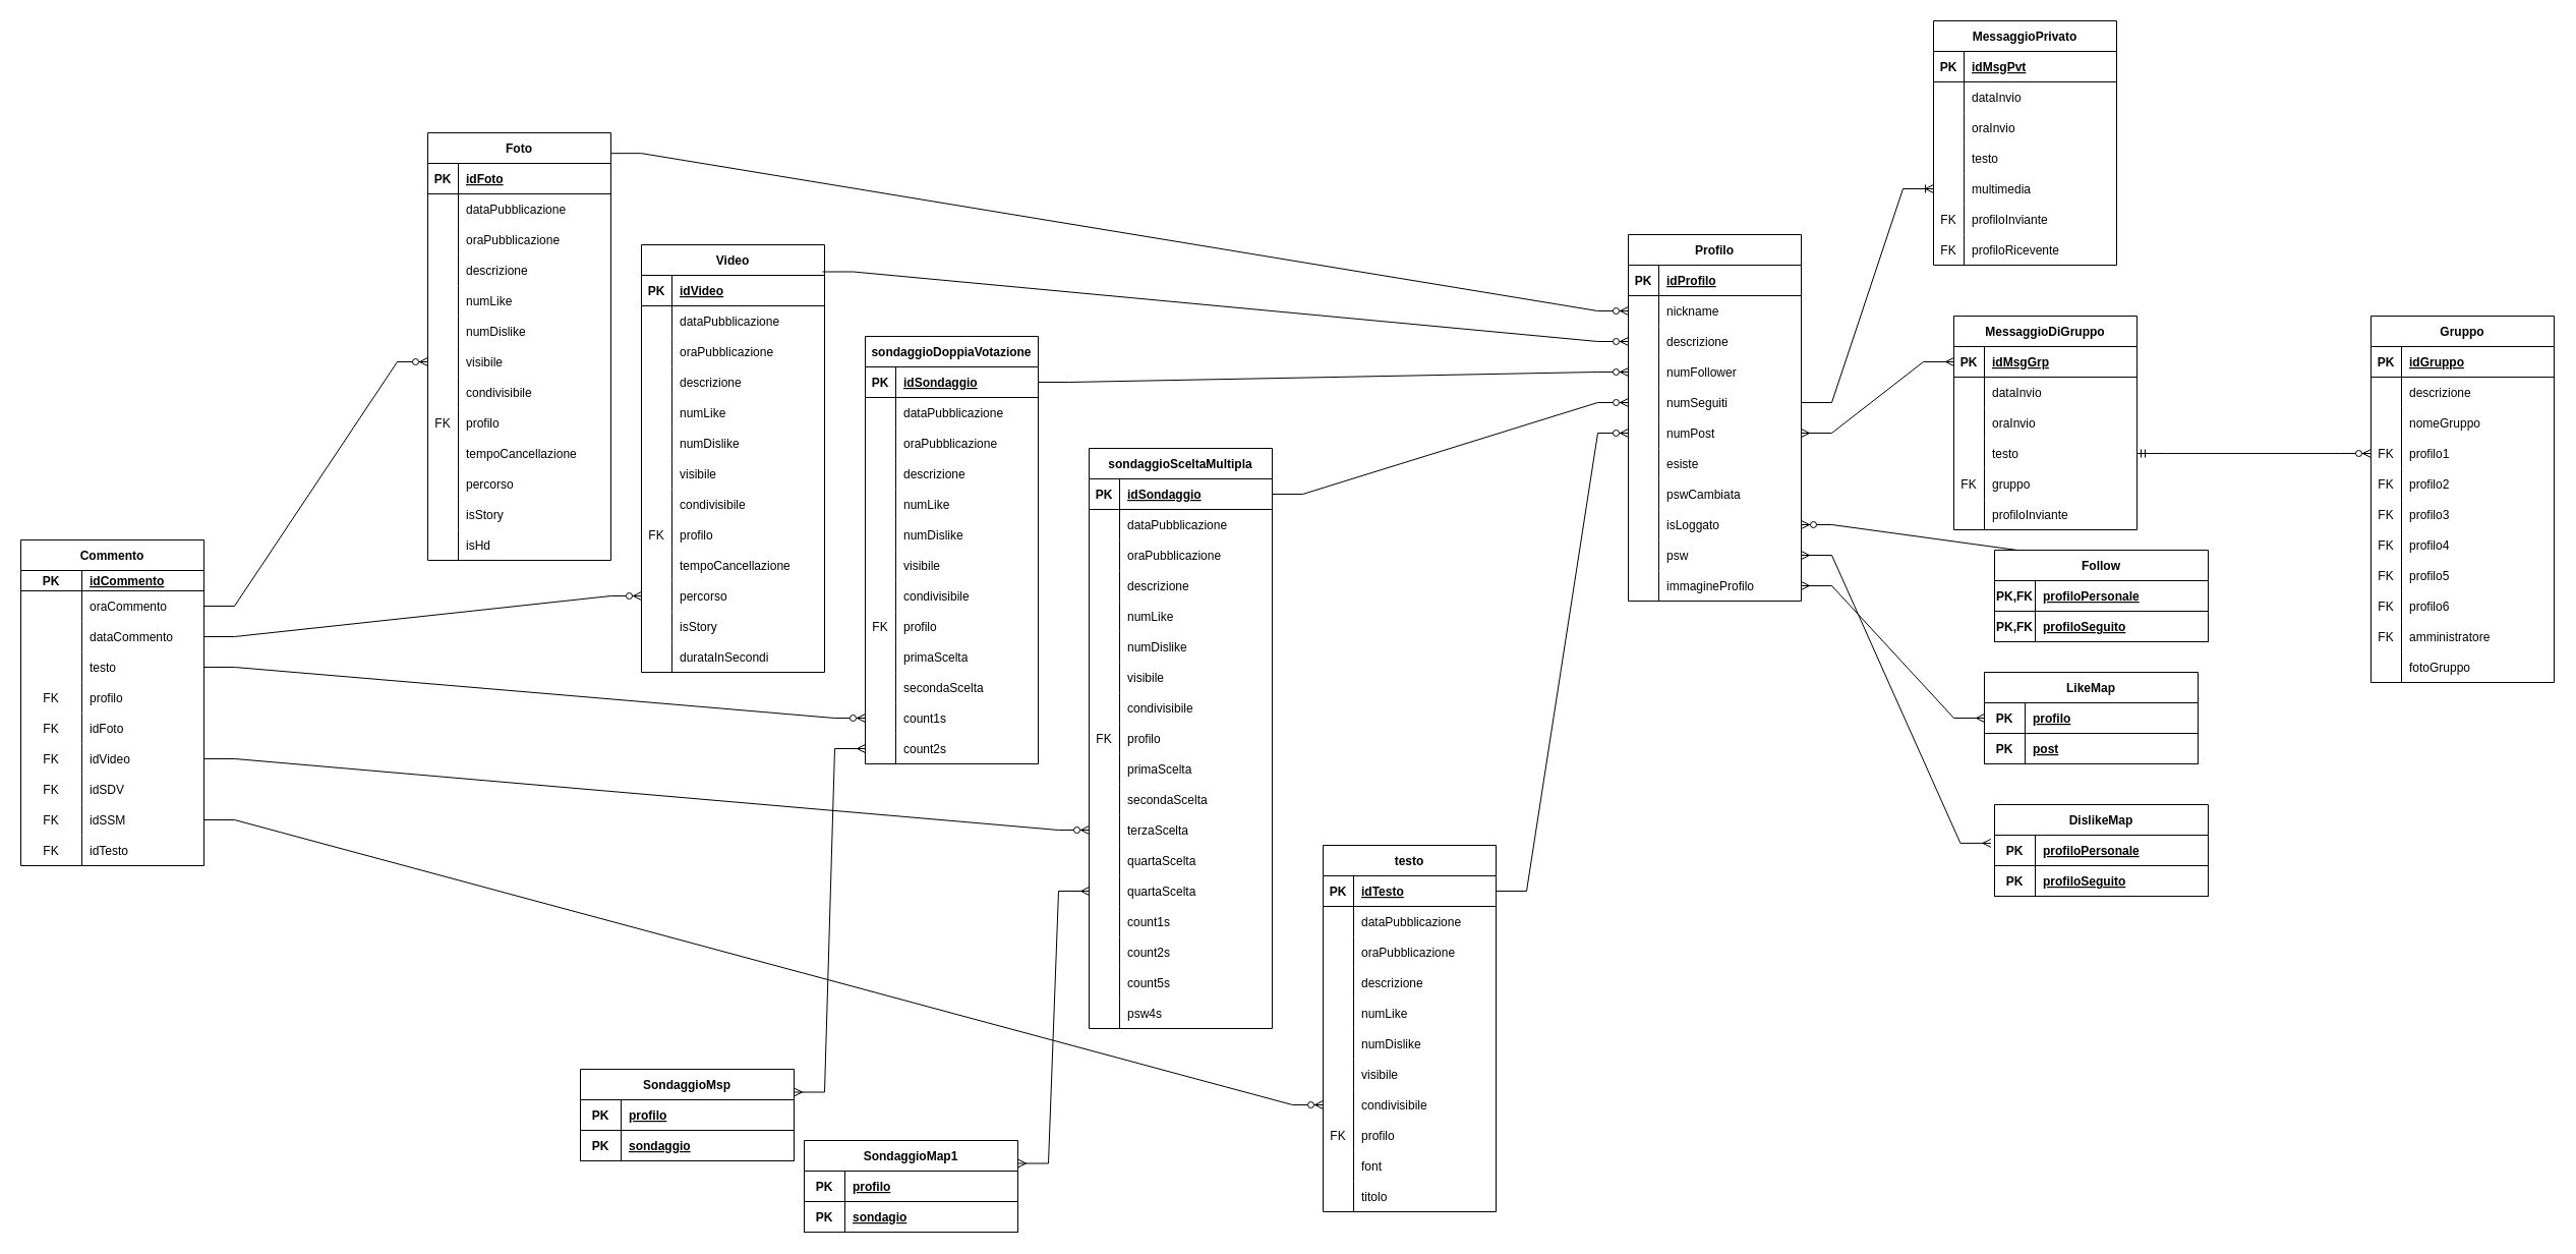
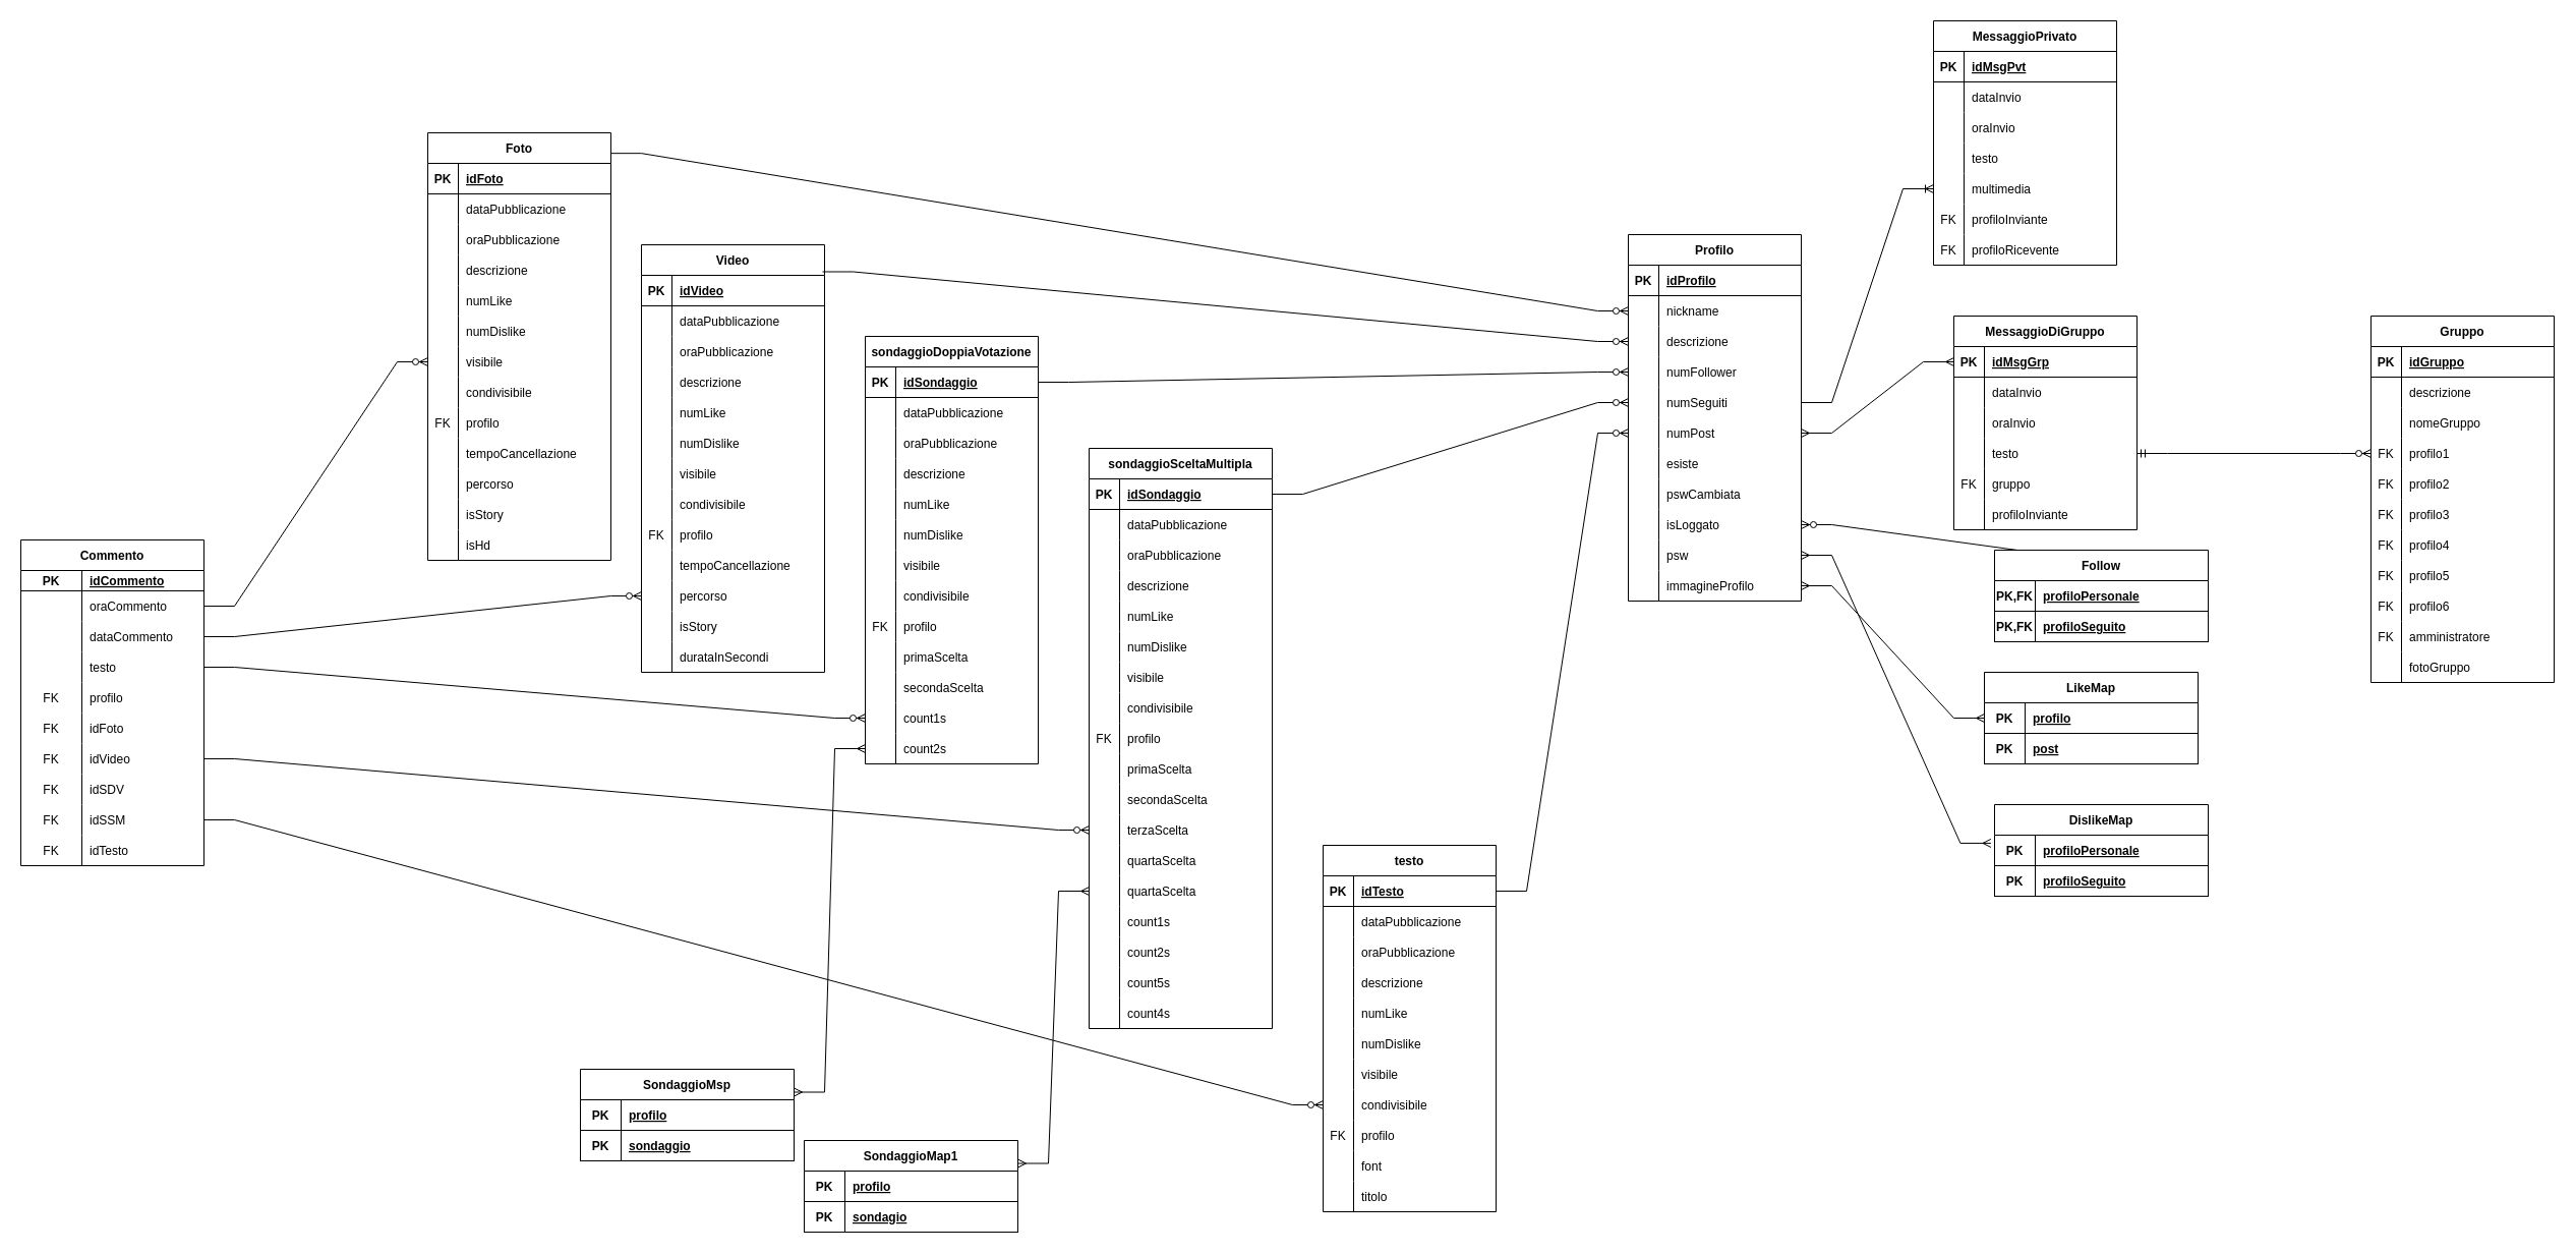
- <mxCell id="319" value="psw4s" style="shape=partialRectangle;connectable=0;fillColor=none;top=0;left=0;bottom=0;right=0;align=left;spacingLeft=6;overflow=hidden;" vertex="1" parent="317"><mxGeometry x="30" width="150" height="30" as="geometry"><mxRectangle width="150" height="30" as="alternateBounds" /></mxGeometry></mxCell>
+ <mxCell id="319" value="count4s" style="shape=partialRectangle;connectable=0;fillColor=none;top=0;left=0;bottom=0;right=0;align=left;spacingLeft=6;overflow=hidden;" vertex="1" parent="317"><mxGeometry x="30" width="150" height="30" as="geometry"><mxRectangle width="150" height="30" as="alternateBounds" /></mxGeometry></mxCell>
